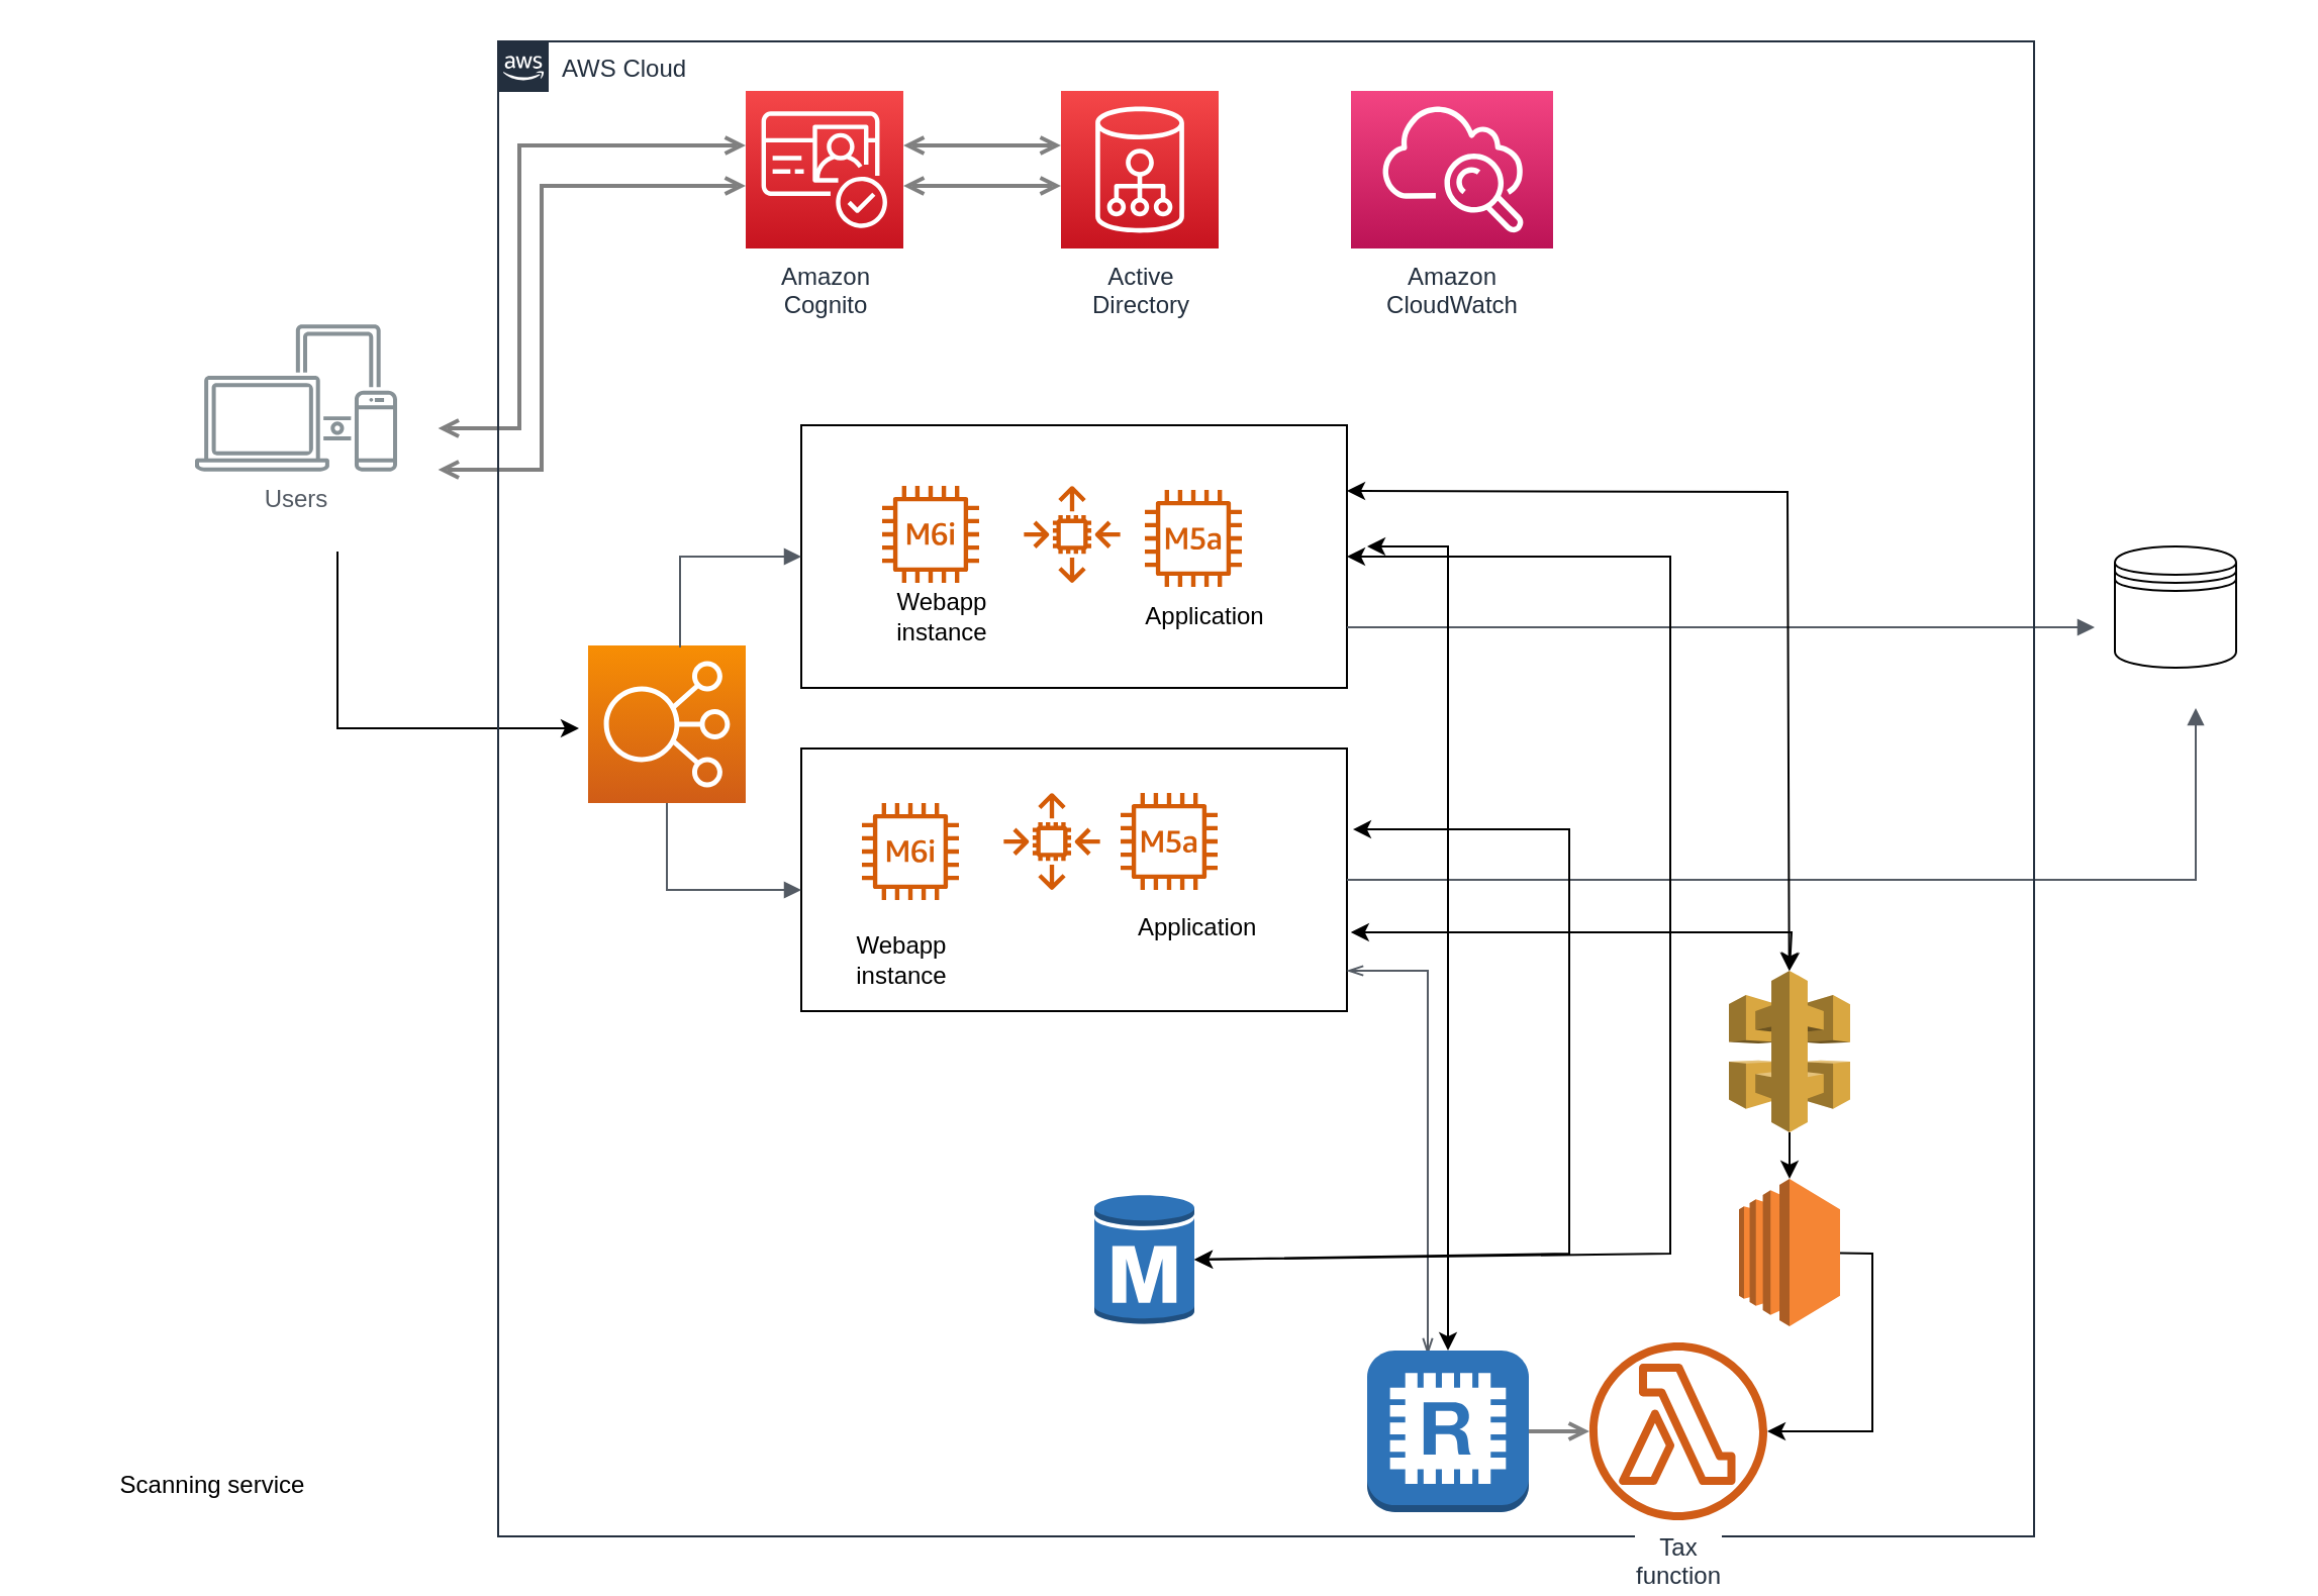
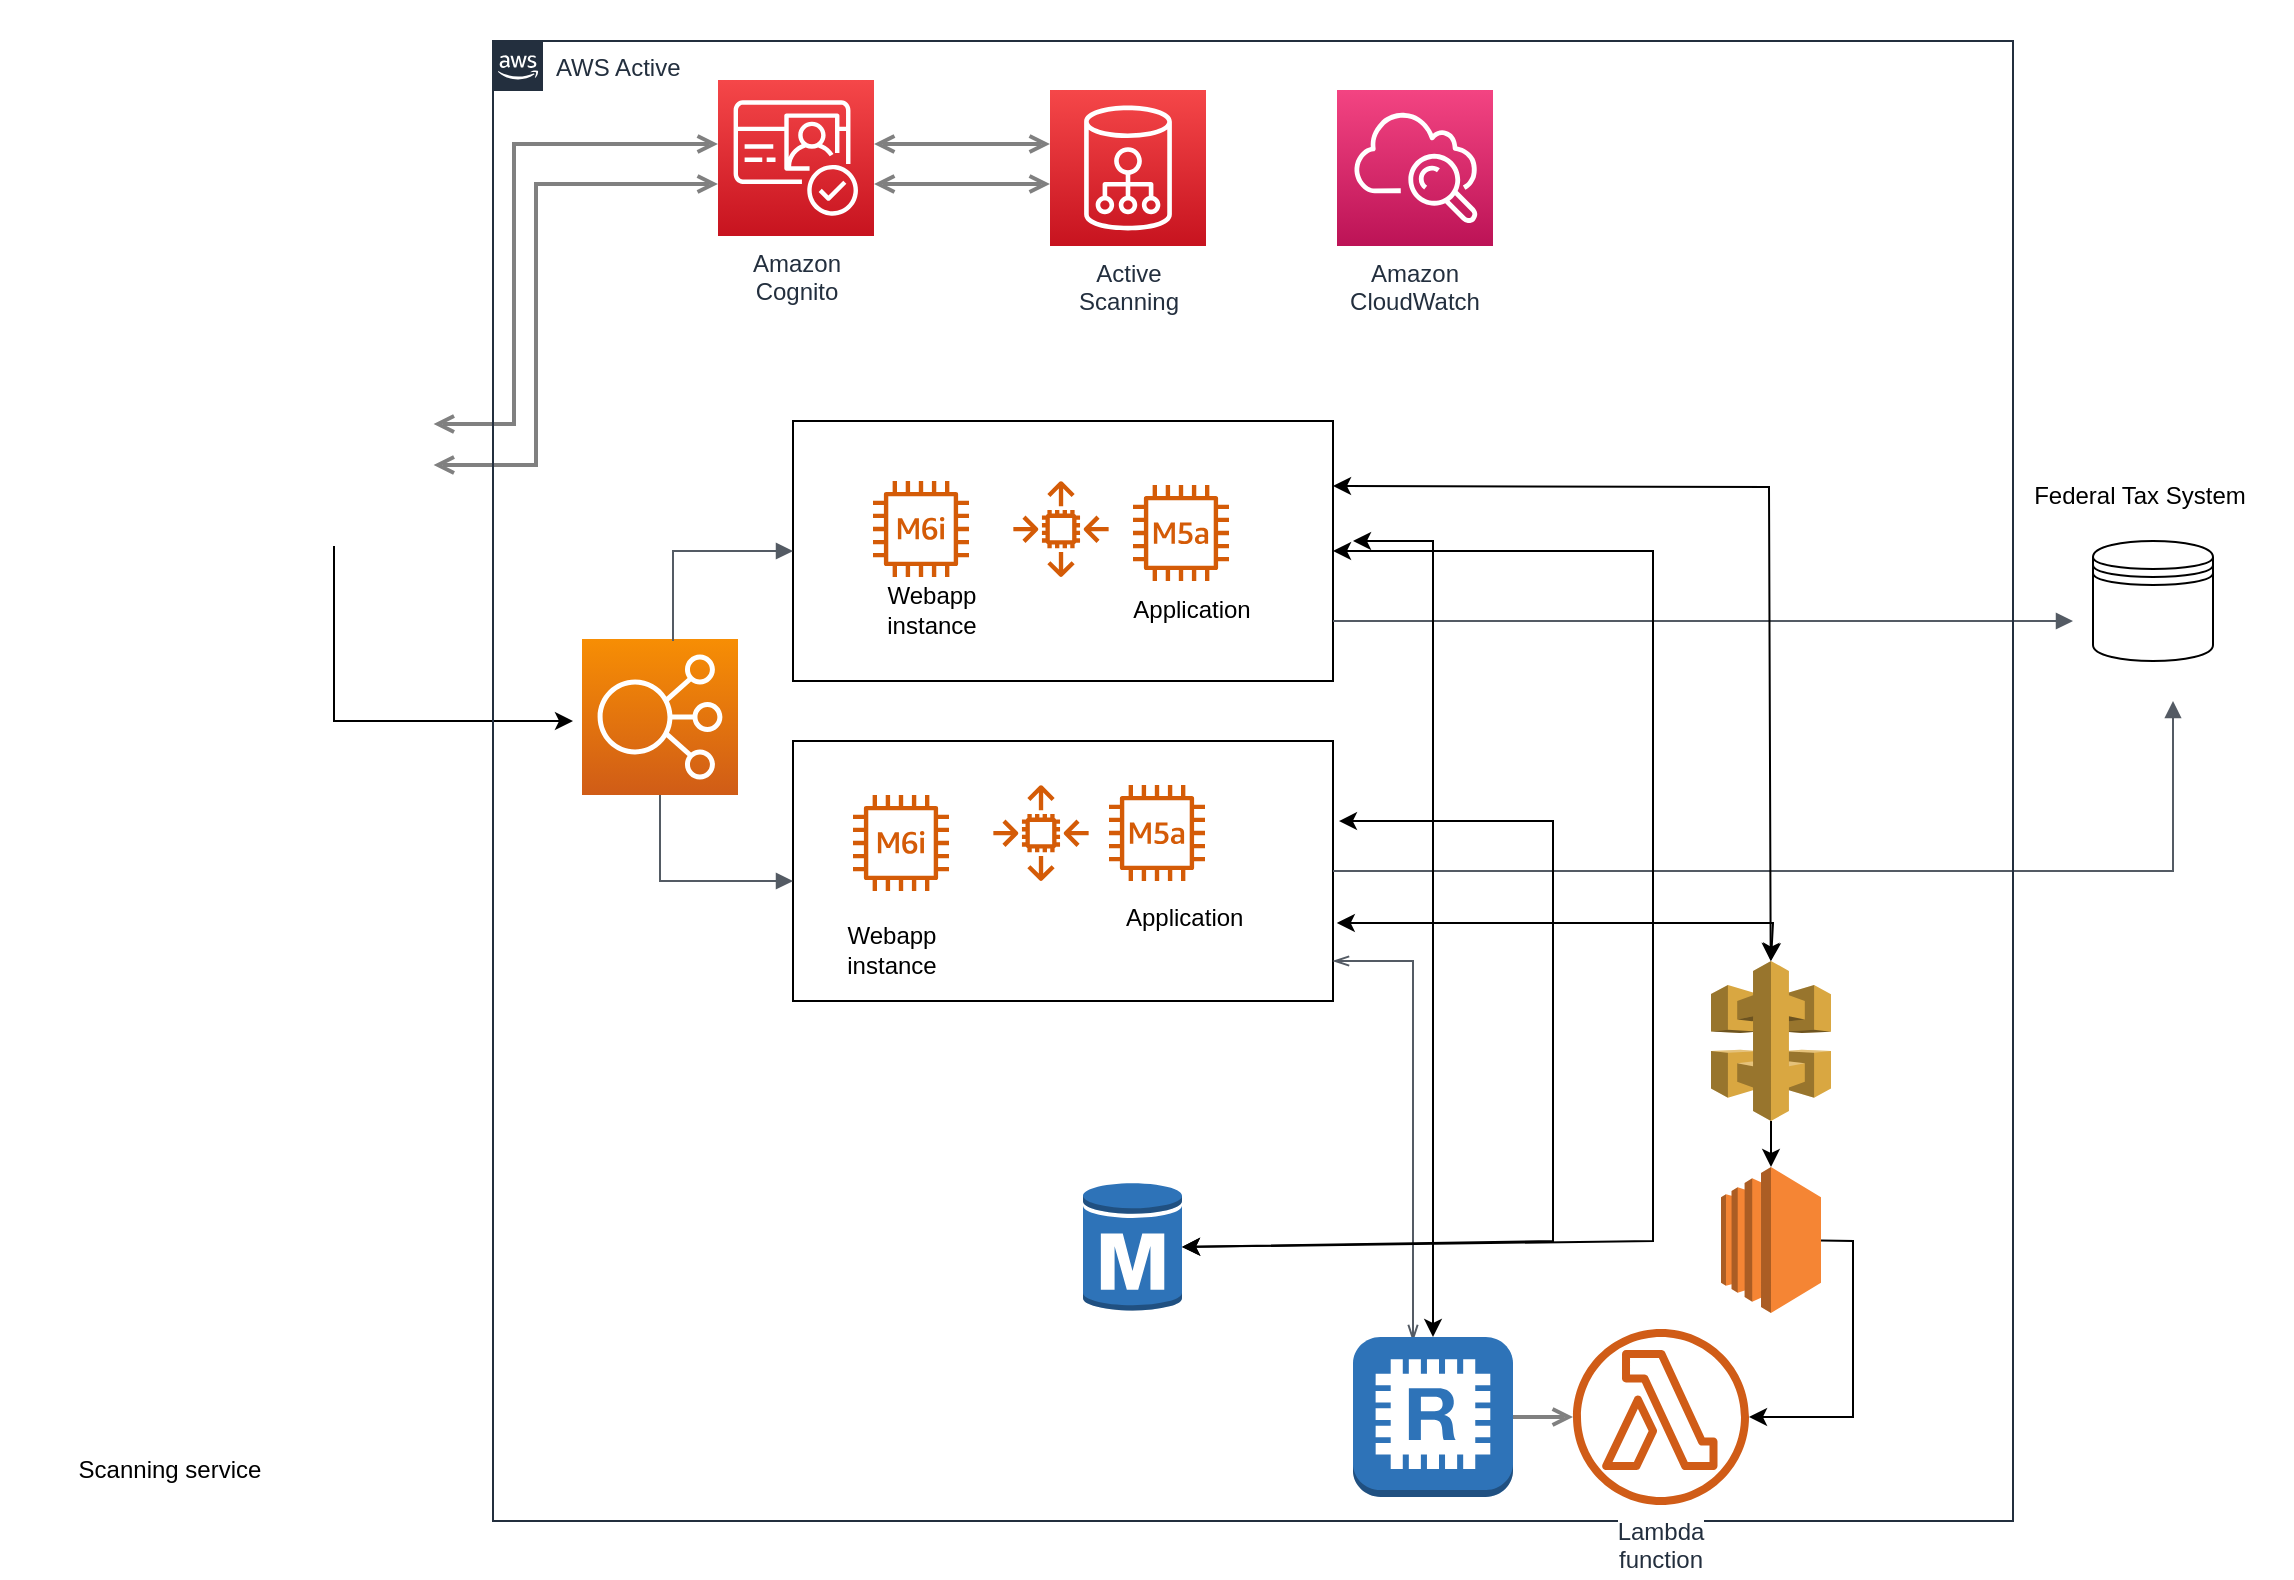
- <mxCell id="26" value="AWS Cloud" style="points=[[0,0],[0.25,0],[0.5,0],[0.75,0],[1,0],[1,0.25],[1,0.5],[1,0.75],[1,1],[0.75,1],[0.5,1],[0.25,1],[0,1],[0,0.75],[0,0.5],[0,0.25]];outlineConnect=0;gradientColor=none;html=1;whiteSpace=wrap;fontSize=12;fontStyle=0;container=1;pointerEvents=0;collapsible=0;recursiveResize=0;shape=mxgraph.aws4.group;grIcon=mxgraph.aws4.group_aws_cloud_alt;strokeColor=#232F3E;fillColor=none;verticalAlign=top;align=left;spacingLeft=30;fontColor=#232F3E;dashed=0;" parent="1" vertex="1"><mxGeometry x="246" y="20" width="760" height="740" as="geometry" /></mxCell>
+ <mxCell id="26" value="AWS Active" style="points=[[0,0],[0.25,0],[0.5,0],[0.75,0],[1,0],[1,0.25],[1,0.5],[1,0.75],[1,1],[0.75,1],[0.5,1],[0.25,1],[0,1],[0,0.75],[0,0.5],[0,0.25]];outlineConnect=0;gradientColor=none;html=1;whiteSpace=wrap;fontSize=12;fontStyle=0;container=1;pointerEvents=0;collapsible=0;recursiveResize=0;shape=mxgraph.aws4.group;grIcon=mxgraph.aws4.group_aws_cloud_alt;strokeColor=#232F3E;fillColor=none;verticalAlign=top;align=left;spacingLeft=30;fontColor=#232F3E;dashed=0;" parent="1" vertex="1"><mxGeometry x="246" y="20" width="760" height="740" as="geometry" /></mxCell>
- <mxCell id="9" value="Amazon &lt;br&gt;Cognito" style="outlineConnect=0;fontColor=#232F3E;gradientColor=#F54749;gradientDirection=north;fillColor=#C7131F;strokeColor=#ffffff;dashed=0;verticalLabelPosition=bottom;verticalAlign=top;align=center;html=1;fontSize=12;fontStyle=0;aspect=fixed;shape=mxgraph.aws4.resourceIcon;resIcon=mxgraph.aws4.cognito;labelBackgroundColor=#ffffff;" parent="1" vertex="1"><mxGeometry x="368.5" y="44.5" width="78" height="78" as="geometry" /></mxCell>
+ <mxCell id="9" value="Amazon &lt;br&gt;Cognito" style="outlineConnect=0;fontColor=#232F3E;gradientColor=#F54749;gradientDirection=north;fillColor=#C7131F;strokeColor=#ffffff;dashed=0;verticalLabelPosition=bottom;verticalAlign=top;align=center;html=1;fontSize=12;fontStyle=0;aspect=fixed;shape=mxgraph.aws4.resourceIcon;resIcon=mxgraph.aws4.cognito;labelBackgroundColor=#ffffff;" parent="1" vertex="1"><mxGeometry x="358.5" y="39.5" width="78" height="78" as="geometry" /></mxCell>
- <mxCell id="11" value="Amazon&lt;br&gt;CloudWatch&lt;br&gt;" style="outlineConnect=0;fontColor=#232F3E;gradientColor=#F34482;gradientDirection=north;fillColor=#BC1356;strokeColor=#ffffff;dashed=0;verticalLabelPosition=bottom;verticalAlign=top;align=center;html=1;fontSize=12;fontStyle=0;aspect=fixed;shape=mxgraph.aws4.resourceIcon;resIcon=mxgraph.aws4.cloudwatch;labelBackgroundColor=#ffffff;" parent="1" vertex="1"><mxGeometry x="668" y="44.5" width="100" height="78" as="geometry" /></mxCell>
+ <mxCell id="11" value="Amazon&lt;br&gt;CloudWatch&lt;br&gt;" style="outlineConnect=0;fontColor=#232F3E;gradientColor=#F34482;gradientDirection=north;fillColor=#BC1356;strokeColor=#ffffff;dashed=0;verticalLabelPosition=bottom;verticalAlign=top;align=center;html=1;fontSize=12;fontStyle=0;aspect=fixed;shape=mxgraph.aws4.resourceIcon;resIcon=mxgraph.aws4.cloudwatch;labelBackgroundColor=#ffffff;" parent="1" vertex="1"><mxGeometry x="668" y="44.5" width="78" height="78" as="geometry" /></mxCell>
- <mxCell id="10" value="Active&lt;br&gt;Directory" style="outlineConnect=0;fontColor=#232F3E;gradientColor=#F54749;gradientDirection=north;fillColor=#C7131F;strokeColor=#ffffff;dashed=0;verticalLabelPosition=bottom;verticalAlign=top;align=center;html=1;fontSize=12;fontStyle=0;aspect=fixed;shape=mxgraph.aws4.resourceIcon;resIcon=mxgraph.aws4.cloud_directory;labelBackgroundColor=#ffffff;" parent="1" vertex="1"><mxGeometry x="524.5" y="44.5" width="78" height="78" as="geometry" /></mxCell>
+ <mxCell id="10" value="Active&lt;br&gt;Scanning" style="outlineConnect=0;fontColor=#232F3E;gradientColor=#F54749;gradientDirection=north;fillColor=#C7131F;strokeColor=#ffffff;dashed=0;verticalLabelPosition=bottom;verticalAlign=top;align=center;html=1;fontSize=12;fontStyle=0;aspect=fixed;shape=mxgraph.aws4.resourceIcon;resIcon=mxgraph.aws4.cloud_directory;labelBackgroundColor=#ffffff;" parent="1" vertex="1"><mxGeometry x="524.5" y="44.5" width="78" height="78" as="geometry" /></mxCell>
- <mxCell id="12" value="Users" style="sketch=0;outlineConnect=0;gradientColor=none;fontColor=#545B64;strokeColor=none;fillColor=#879196;dashed=0;verticalLabelPosition=bottom;verticalAlign=top;align=center;html=1;fontSize=12;fontStyle=0;aspect=fixed;shape=mxgraph.aws4.illustration_devices;pointerEvents=1" parent="1" vertex="1"><mxGeometry x="96" y="160" width="100" height="73" as="geometry" /></mxCell>
+ <mxCell id="25" value="Federal Tax System" style="text;html=1;strokeColor=none;fillColor=none;align=center;verticalAlign=middle;whiteSpace=wrap;rounded=0;" parent="1" vertex="1"><mxGeometry x="1015" y="233" width="110" height="30" as="geometry" /></mxCell>
- <mxCell id="18" value="Scanning service" style="text;html=1;strokeColor=none;fillColor=none;align=center;verticalAlign=middle;whiteSpace=wrap;rounded=0;" parent="1" vertex="1"><mxGeometry x="40" y="720" width="130" height="30" as="geometry" /></mxCell>
+ <mxCell id="18" value="Scanning service" style="text;html=1;strokeColor=none;fillColor=none;align=center;verticalAlign=middle;whiteSpace=wrap;rounded=0;" parent="1" vertex="1"><mxGeometry x="20" y="720" width="130" height="30" as="geometry" /></mxCell>
- <mxCell id="33" value="Tax&lt;br&gt;function" style="outlineConnect=0;fontColor=#232F3E;gradientColor=none;fillColor=#D05C17;strokeColor=none;dashed=0;verticalLabelPosition=bottom;verticalAlign=top;align=center;html=1;fontSize=12;fontStyle=0;aspect=fixed;pointerEvents=1;shape=mxgraph.aws4.lambda_function;labelBackgroundColor=#ffffff;" parent="26" vertex="1"><mxGeometry x="540" y="644" width="88" height="88" as="geometry" /></mxCell>
+ <mxCell id="33" value="Lambda&lt;br&gt;function" style="outlineConnect=0;fontColor=#232F3E;gradientColor=none;fillColor=#D05C17;strokeColor=none;dashed=0;verticalLabelPosition=bottom;verticalAlign=top;align=center;html=1;fontSize=12;fontStyle=0;aspect=fixed;pointerEvents=1;shape=mxgraph.aws4.lambda_function;labelBackgroundColor=#ffffff;" parent="26" vertex="1"><mxGeometry x="540" y="644" width="88" height="88" as="geometry" /></mxCell>
